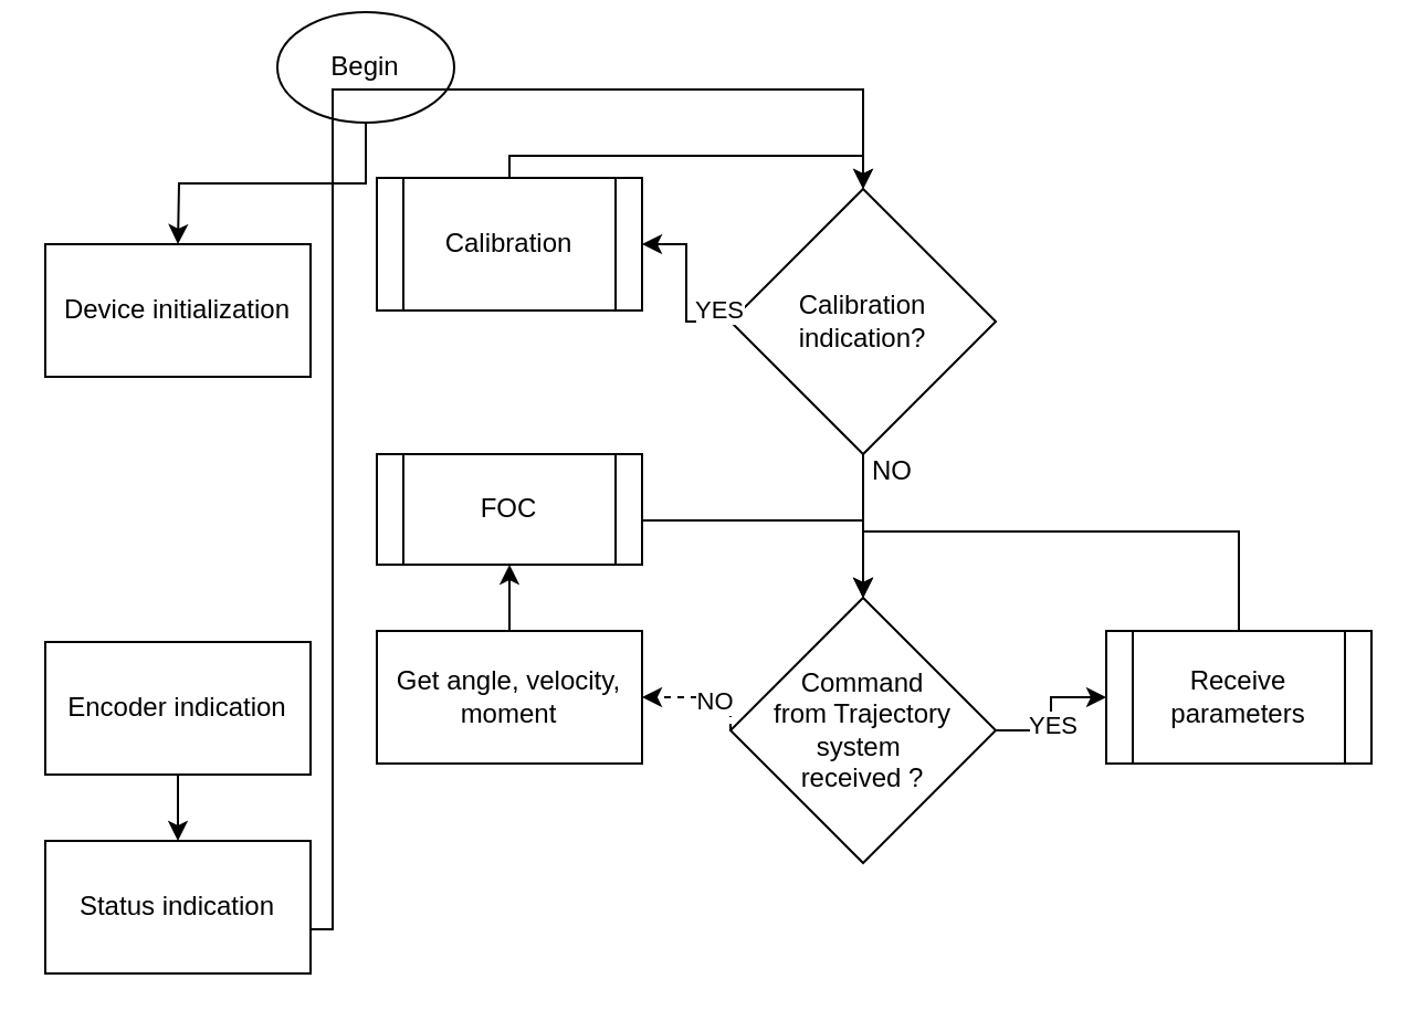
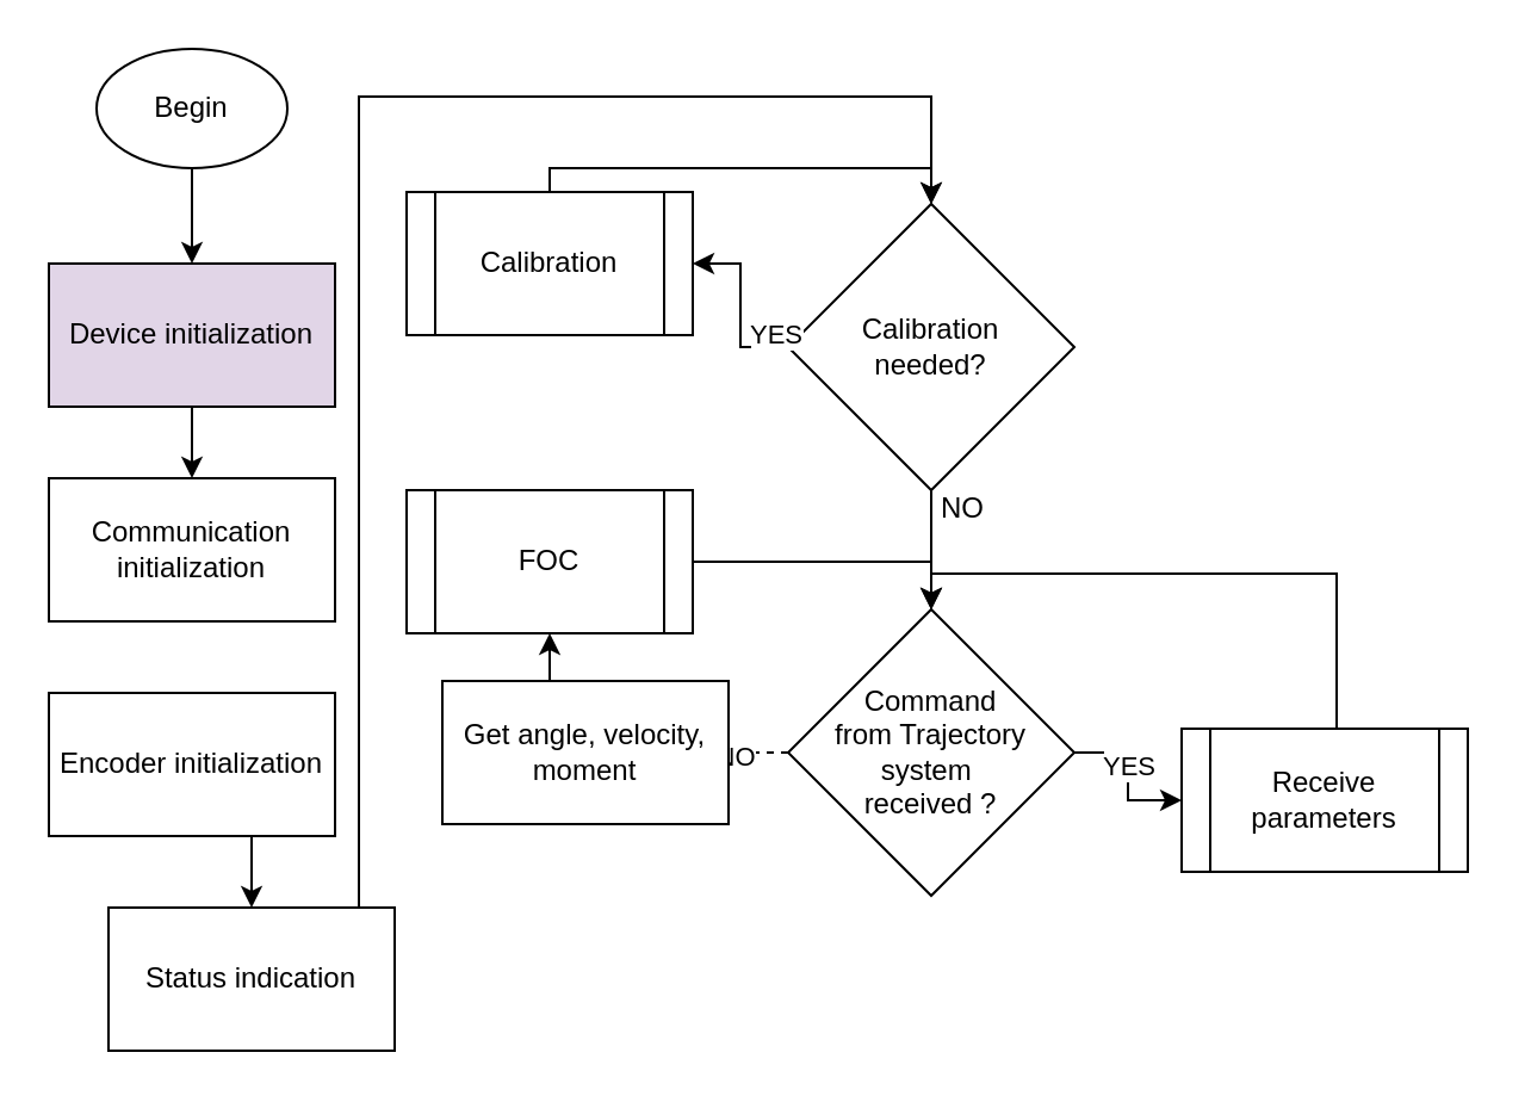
- <mxCell id="3" value="Begin" style="ellipse;whiteSpace=wrap;html=1;" parent="1" vertex="1"><mxGeometry x="125" y="5" width="80" height="50" as="geometry" /></mxCell>
+ <mxCell id="3" value="Begin" style="ellipse;whiteSpace=wrap;html=1;" parent="1" vertex="1"><mxGeometry x="40" y="20" width="80" height="50" as="geometry" /></mxCell>
- <mxCell id="7" value="Device initialization" style="rounded=0;whiteSpace=wrap;html=1;" parent="1" vertex="1"><mxGeometry x="20" y="110" width="120" height="60" as="geometry" /></mxCell>
+ <mxCell id="7" value="Device initialization" style="rounded=0;whiteSpace=wrap;html=1;fillColor=#e1d5e7;" parent="1" vertex="1"><mxGeometry x="20" y="110" width="120" height="60" as="geometry" /></mxCell>
- <mxCell id="12" value="&lt;div&gt;Calibration&lt;/div&gt;&lt;div&gt;indication?&lt;/div&gt;" style="rhombus;whiteSpace=wrap;html=1;" parent="1" vertex="1"><mxGeometry x="330" y="85" width="120" height="120" as="geometry" /></mxCell>
+ <mxCell id="12" value="&lt;div&gt;Calibration&lt;/div&gt;&lt;div&gt;needed?&lt;/div&gt;" style="rhombus;whiteSpace=wrap;html=1;" parent="1" vertex="1"><mxGeometry x="330" y="85" width="120" height="120" as="geometry" /></mxCell>
+ <mxCell id="8" style="edgeStyle=orthogonalEdgeStyle;rounded=0;orthogonalLoop=1;jettySize=auto;html=1;exitX=0.5;exitY=1;exitDx=0;exitDy=0;entryX=0.5;entryY=0;entryDx=0;entryDy=0;" parent="1" source="7" target="4" edge="1"><mxGeometry relative="1" as="geometry" /></mxCell>
+ <mxCell id="4" value="Communication initialization" style="rounded=0;whiteSpace=wrap;html=1;" parent="1" vertex="1"><mxGeometry x="20" y="200" width="120" height="60" as="geometry" /></mxCell>
- <mxCell id="22" value="FOC" style="shape=process;whiteSpace=wrap;html=1;backgroundOutline=1;" vertex="1" parent="1"><mxGeometry x="170" y="205" width="120" height="50" as="geometry" /></mxCell>
+ <mxCell id="22" value="FOC" style="shape=process;whiteSpace=wrap;html=1;backgroundOutline=1;" vertex="1" parent="1"><mxGeometry x="170" y="205" width="120" height="60" as="geometry" /></mxCell>
- <mxCell id="26" value="Get angle, velocity, moment" style="rounded=0;whiteSpace=wrap;html=1;" vertex="1" parent="1"><mxGeometry x="170" y="285" width="120" height="60" as="geometry" /></mxCell>
+ <mxCell id="26" value="Get angle, velocity, moment" style="rounded=0;whiteSpace=wrap;html=1;" vertex="1" parent="1"><mxGeometry x="185" y="285" width="120" height="60" as="geometry" /></mxCell>
- <mxCell id="20" value="Receive parameters" style="shape=process;whiteSpace=wrap;html=1;backgroundOutline=1;" vertex="1" parent="1"><mxGeometry x="500" y="285" width="120" height="60" as="geometry" /></mxCell>
+ <mxCell id="20" value="Receive parameters" style="shape=process;whiteSpace=wrap;html=1;backgroundOutline=1;" vertex="1" parent="1"><mxGeometry x="495" y="305" width="120" height="60" as="geometry" /></mxCell>
- <mxCell id="6" value="Encoder indication" style="rounded=0;whiteSpace=wrap;html=1;" parent="1" vertex="1"><mxGeometry x="20" y="290" width="120" height="60" as="geometry" /></mxCell>
+ <mxCell id="6" value="Encoder initialization" style="rounded=0;whiteSpace=wrap;html=1;" parent="1" vertex="1"><mxGeometry x="20" y="290" width="120" height="60" as="geometry" /></mxCell>
- <mxCell id="15" value="Command&lt;br&gt;&lt;div&gt;from Trajectory system&amp;nbsp;&lt;/div&gt;&lt;div&gt;received ?&lt;/div&gt;" style="rhombus;whiteSpace=wrap;html=1;" parent="1" vertex="1"><mxGeometry x="330" y="270" width="120" height="120" as="geometry" /></mxCell>
+ <mxCell id="15" value="Command&lt;br&gt;&lt;div&gt;from Trajectory system&amp;nbsp;&lt;/div&gt;&lt;div&gt;received ?&lt;/div&gt;" style="rhombus;whiteSpace=wrap;html=1;" parent="1" vertex="1"><mxGeometry x="330" y="255" width="120" height="120" as="geometry" /></mxCell>
- <mxCell id="10" value="Status indication" style="rounded=0;whiteSpace=wrap;html=1;" parent="1" vertex="1"><mxGeometry x="20" y="380" width="120" height="60" as="geometry" /></mxCell>
+ <mxCell id="10" value="Status indication" style="rounded=0;whiteSpace=wrap;html=1;" parent="1" vertex="1"><mxGeometry x="45" y="380" width="120" height="60" as="geometry" /></mxCell>
